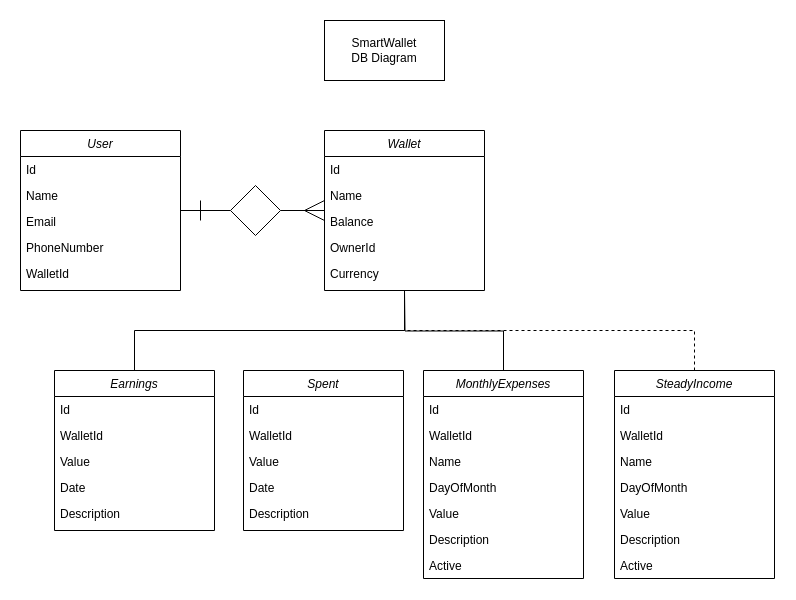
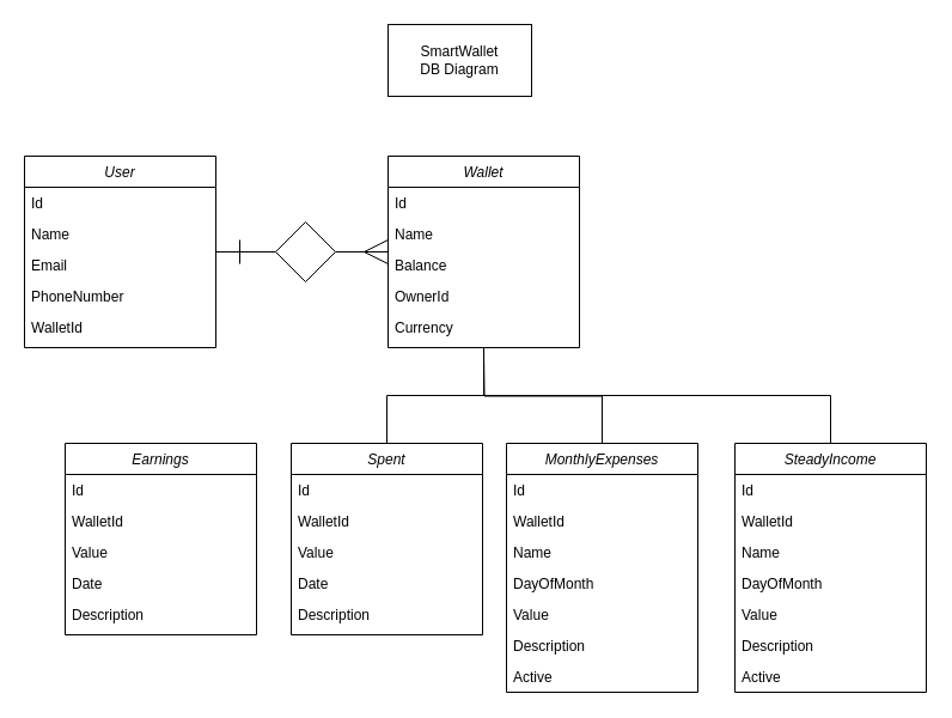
- <mxCell id="23" style="edgeStyle=orthogonalEdgeStyle;rounded=0;orthogonalLoop=1;jettySize=auto;html=1;exitX=0.5;exitY=0;exitDx=0;exitDy=0;entryX=0.5;entryY=1;entryDx=0;entryDy=0;endArrow=none;endFill=0;" parent="1" source="24" target="10" edge="1"><mxGeometry relative="1" as="geometry" /></mxCell>
- <mxCell id="30" style="edgeStyle=orthogonalEdgeStyle;rounded=0;orthogonalLoop=1;jettySize=auto;html=1;entryX=0.5;entryY=1;entryDx=0;entryDy=0;exitX=0.5;exitY=0;exitDx=0;exitDy=0;endArrow=none;endFill=0;dashed=1;" parent="1" source="31" target="10" edge="1"><mxGeometry relative="1" as="geometry" /></mxCell>
+ <mxCell id="30" style="edgeStyle=orthogonalEdgeStyle;rounded=0;orthogonalLoop=1;jettySize=auto;html=1;entryX=0.5;entryY=1;entryDx=0;entryDy=0;exitX=0.5;exitY=0;exitDx=0;exitDy=0;endArrow=none;endFill=0;" parent="1" source="31" target="10" edge="1"><mxGeometry relative="1" as="geometry" /></mxCell>
+ <mxCell id="16" style="edgeStyle=orthogonalEdgeStyle;rounded=0;orthogonalLoop=1;jettySize=auto;html=1;entryX=0.5;entryY=1;entryDx=0;entryDy=0;endArrow=none;endFill=0;" parent="1" source="17" target="10" edge="1"><mxGeometry relative="1" as="geometry" /></mxCell>
